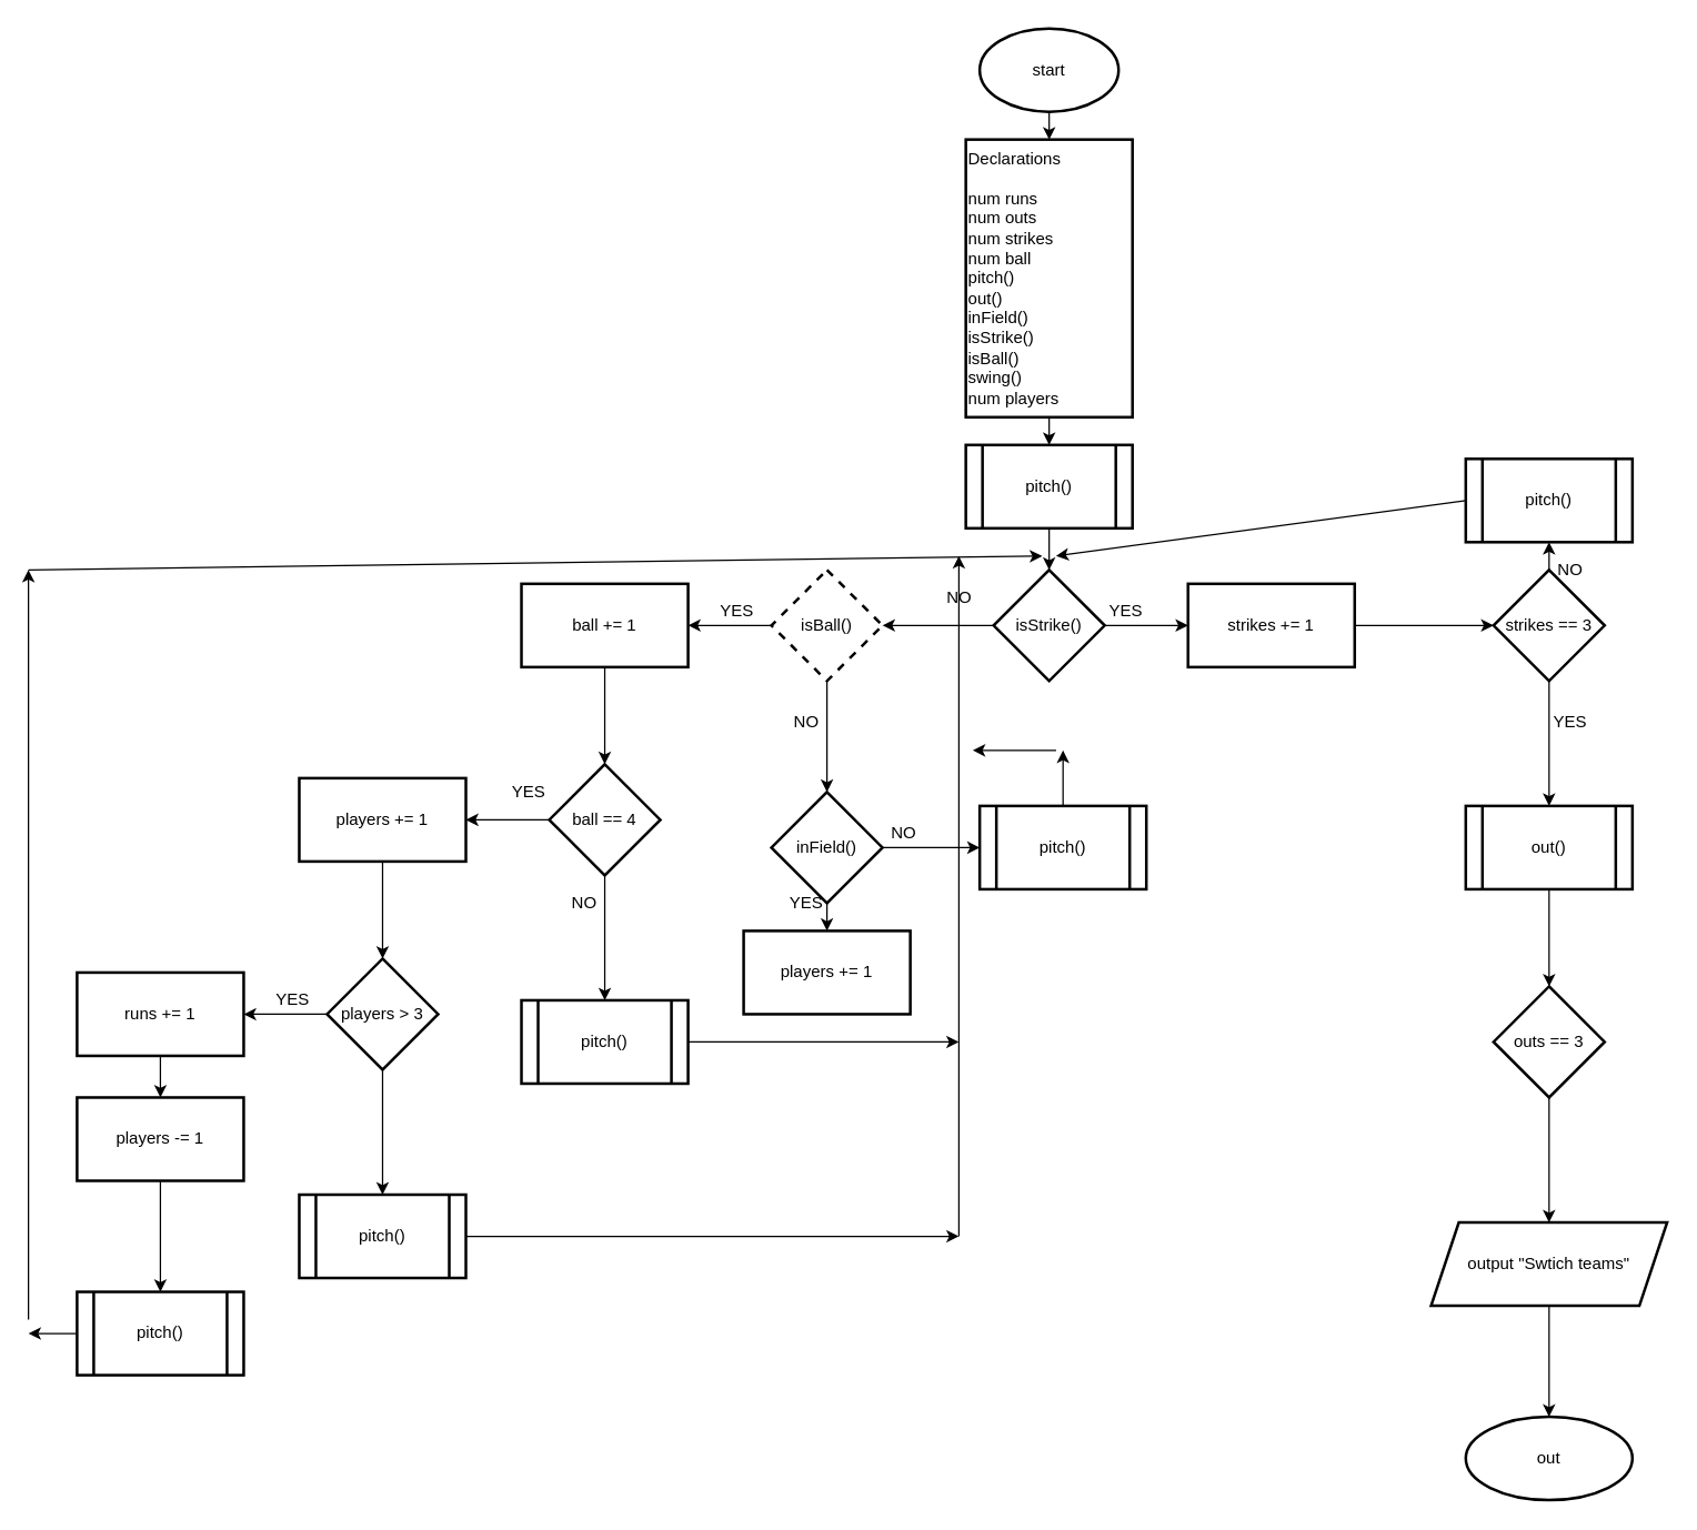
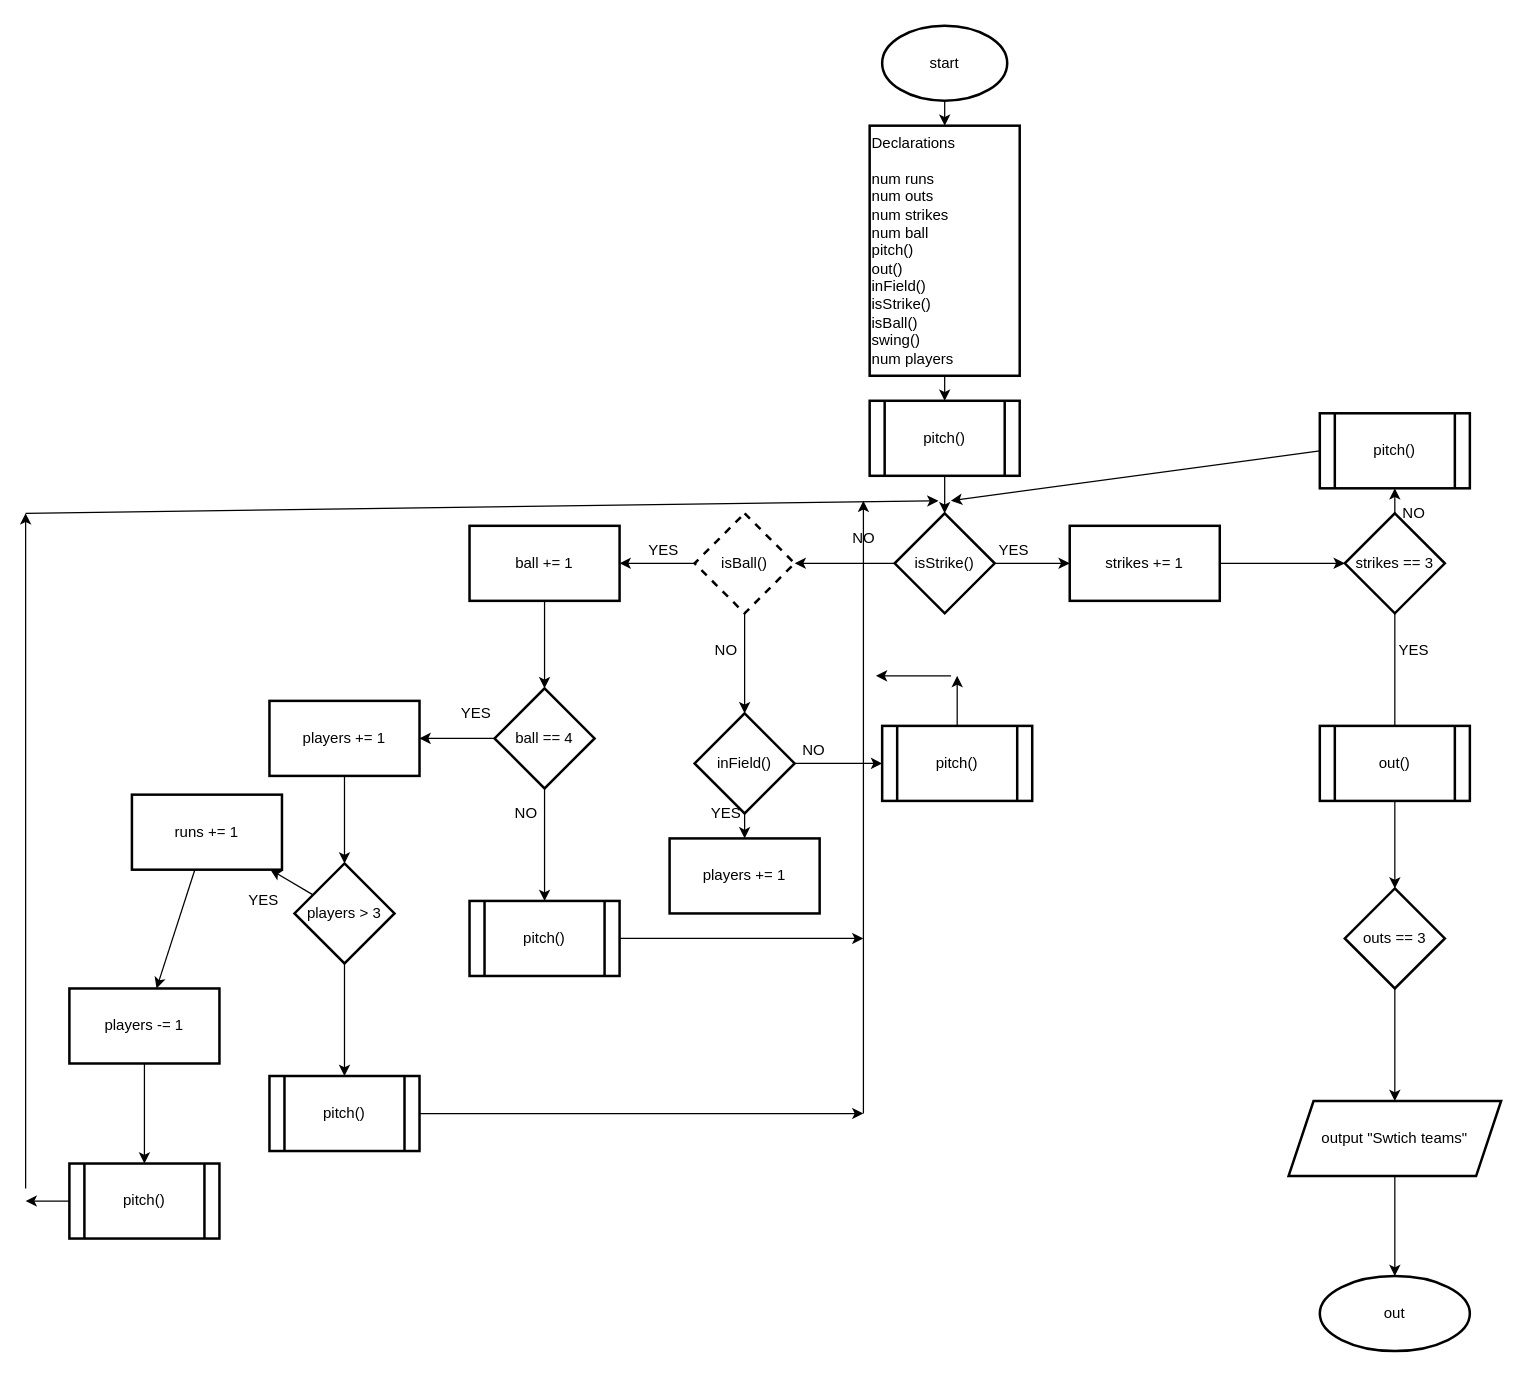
- <mxCell id="32" value="" style="edgeStyle=none;html=1;" edge="1" parent="1" source="34" target="36"><mxGeometry relative="1" as="geometry" /></mxCell>
+ <mxCell id="32" value="" style="edgeStyle=none;html=1;endArrow=none;" edge="1" parent="1" source="34" target="36"><mxGeometry relative="1" as="geometry" /></mxCell>
- <mxCell id="29" value="runs += 1" style="whiteSpace=wrap;html=1;strokeWidth=2;" vertex="1" parent="1"><mxGeometry x="55" y="700" width="120" height="60" as="geometry" /></mxCell>
+ <mxCell id="29" value="runs += 1" style="whiteSpace=wrap;html=1;strokeWidth=2;" vertex="1" parent="1"><mxGeometry x="105" y="635" width="120" height="60" as="geometry" /></mxCell>
